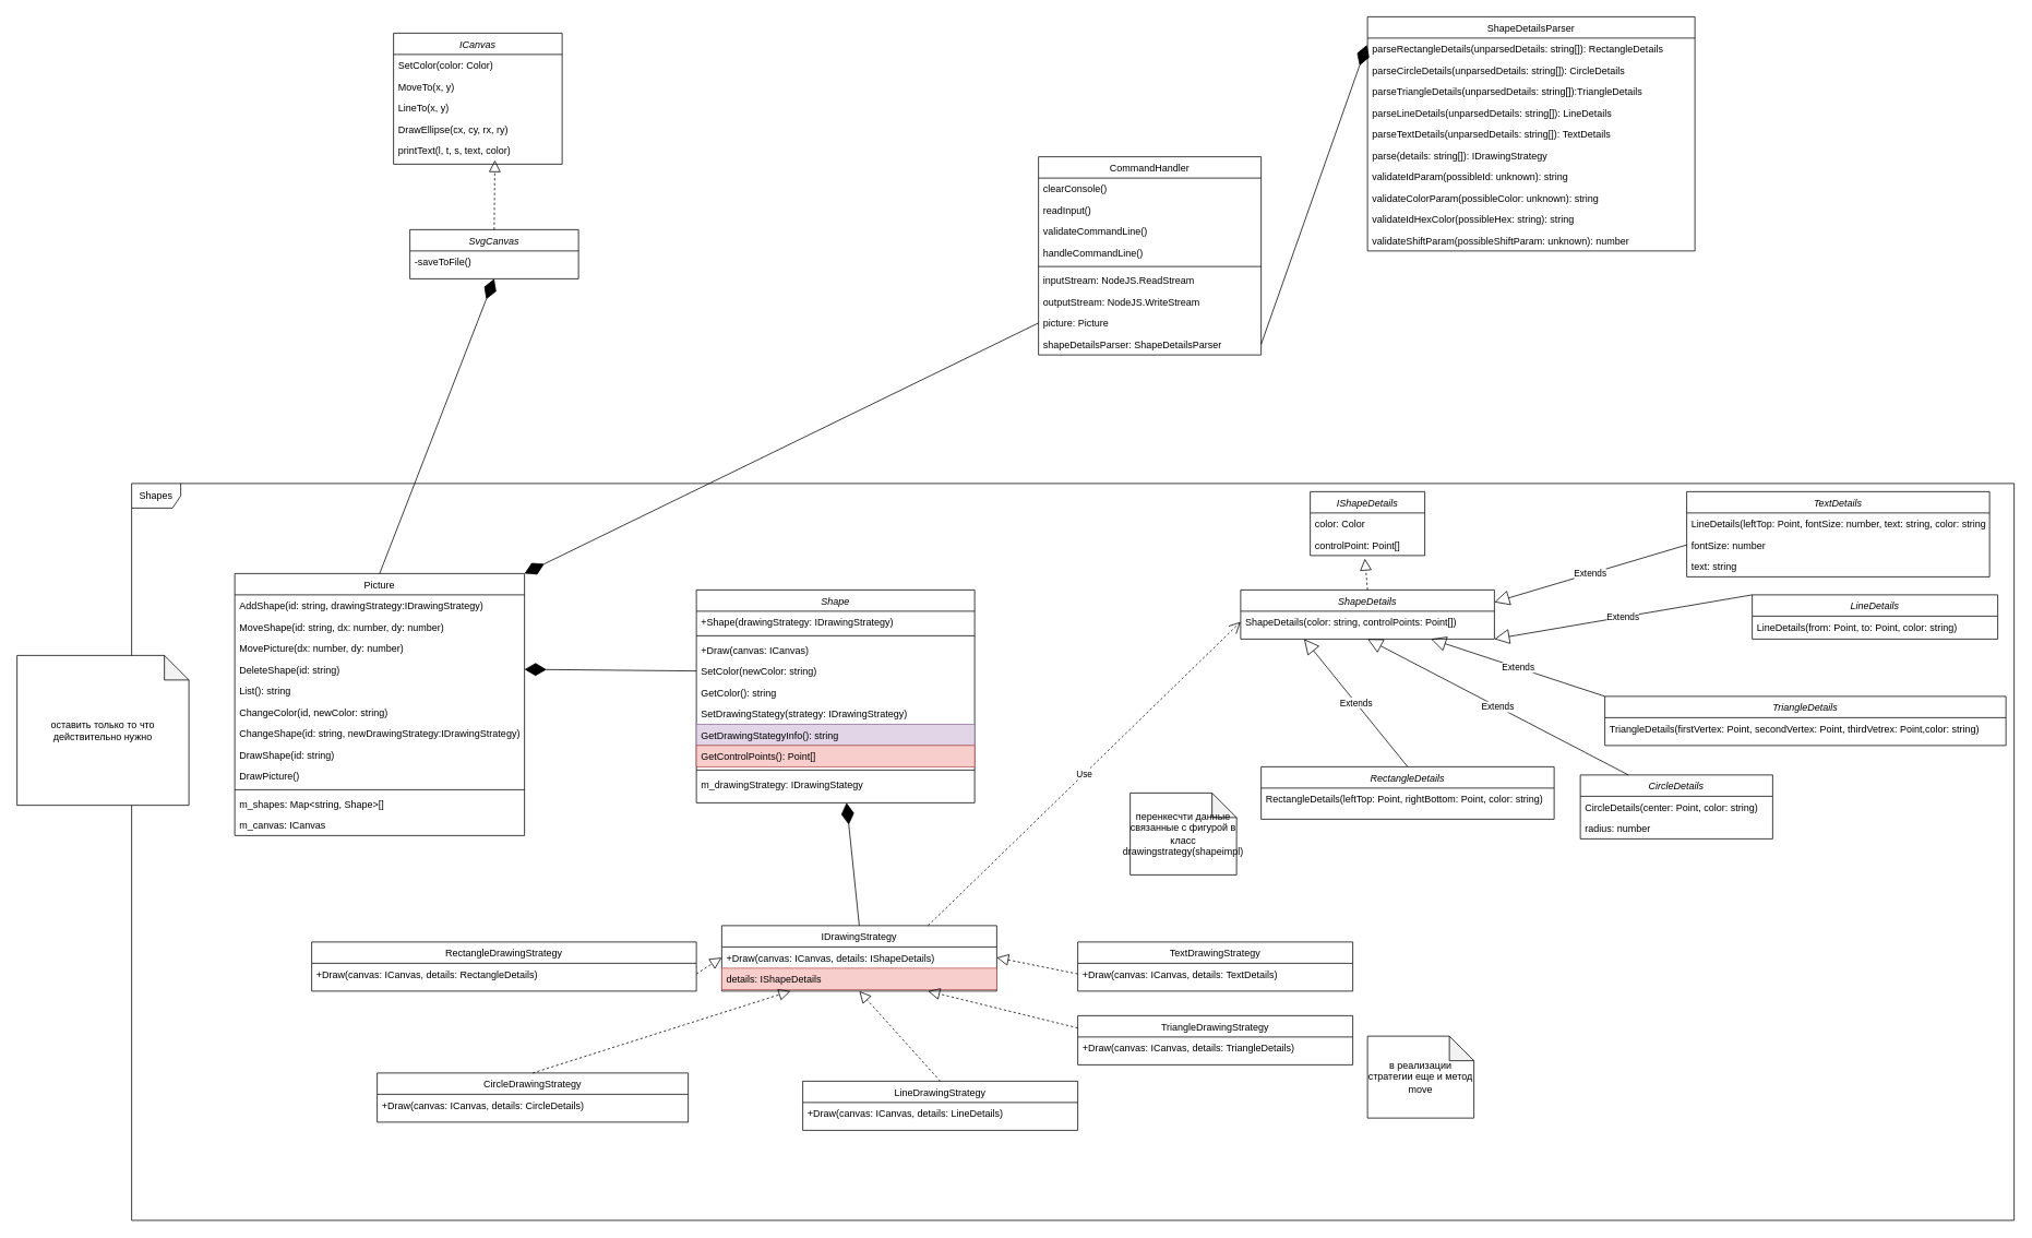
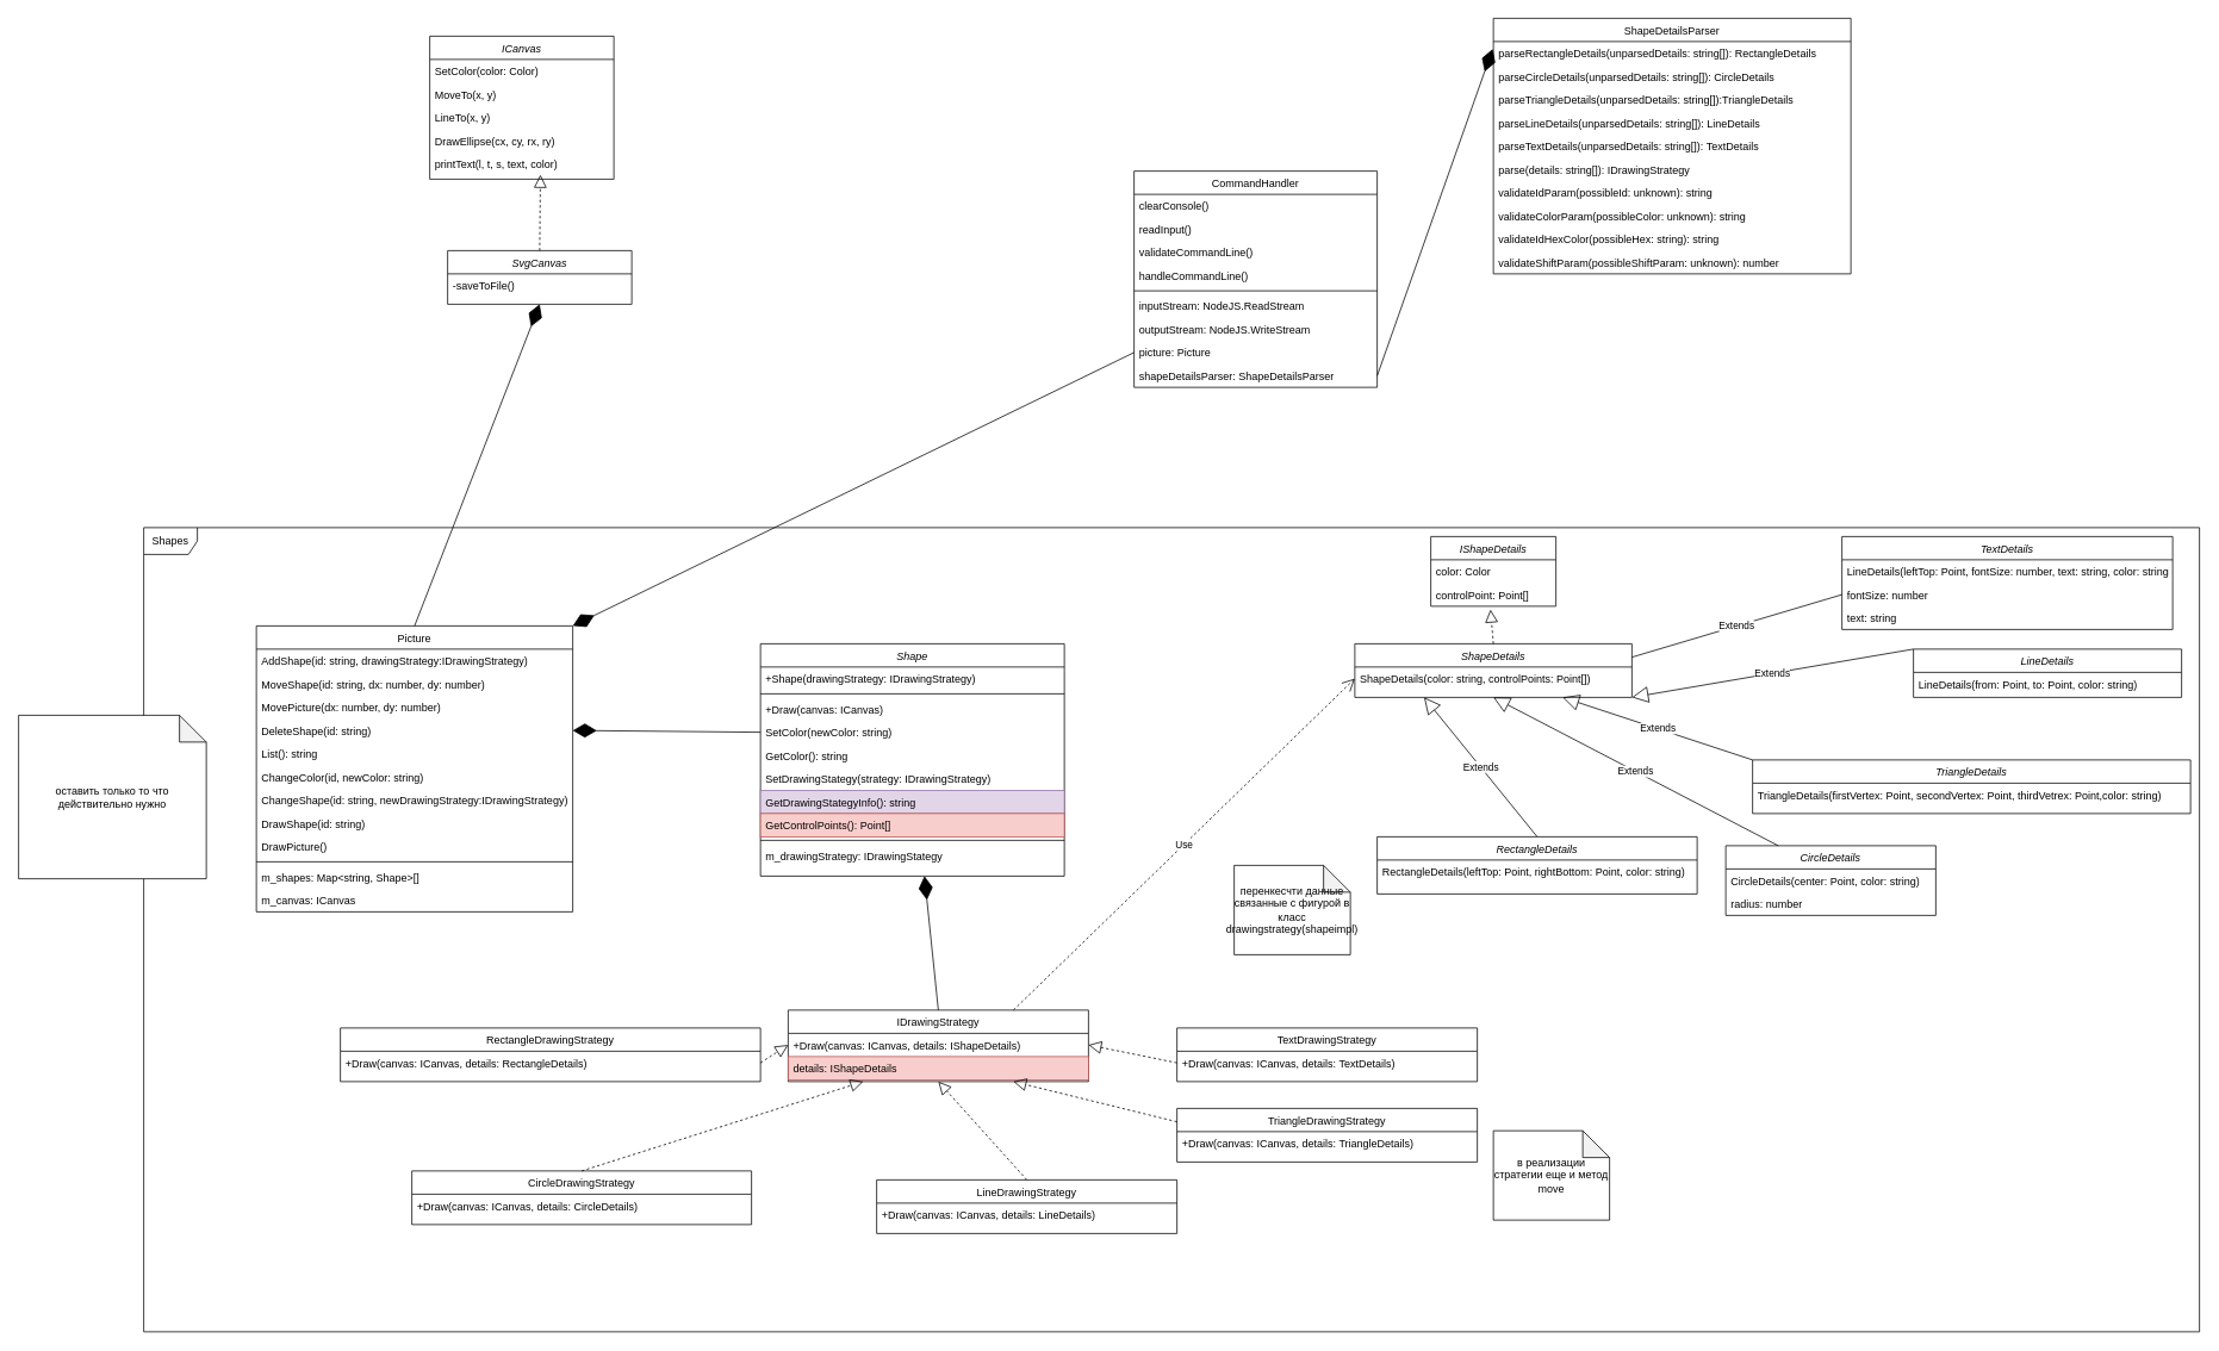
- <mxCell id="97" value="Extends" style="endArrow=block;endSize=16;endFill=0;html=1;entryX=1;entryY=0.25;entryDx=0;entryDy=0;exitX=0;exitY=0.5;exitDx=0;exitDy=0;" parent="1" source="77" target="71" edge="1"><mxGeometry width="160" relative="1" as="geometry"><mxPoint x="1680" y="780" as="sourcePoint" /><mxPoint x="1683" y="688" as="targetPoint" /></mxGeometry></mxCell>
+ <mxCell id="97" value="Extends" style="endArrow=none;endSize=16;endFill=0;html=1;entryX=1;entryY=0.25;entryDx=0;entryDy=0;exitX=0;exitY=0.5;exitDx=0;exitDy=0;" parent="1" source="77" target="71" edge="1"><mxGeometry width="160" relative="1" as="geometry"><mxPoint x="1680" y="780" as="sourcePoint" /><mxPoint x="1683" y="688" as="targetPoint" /></mxGeometry></mxCell>
